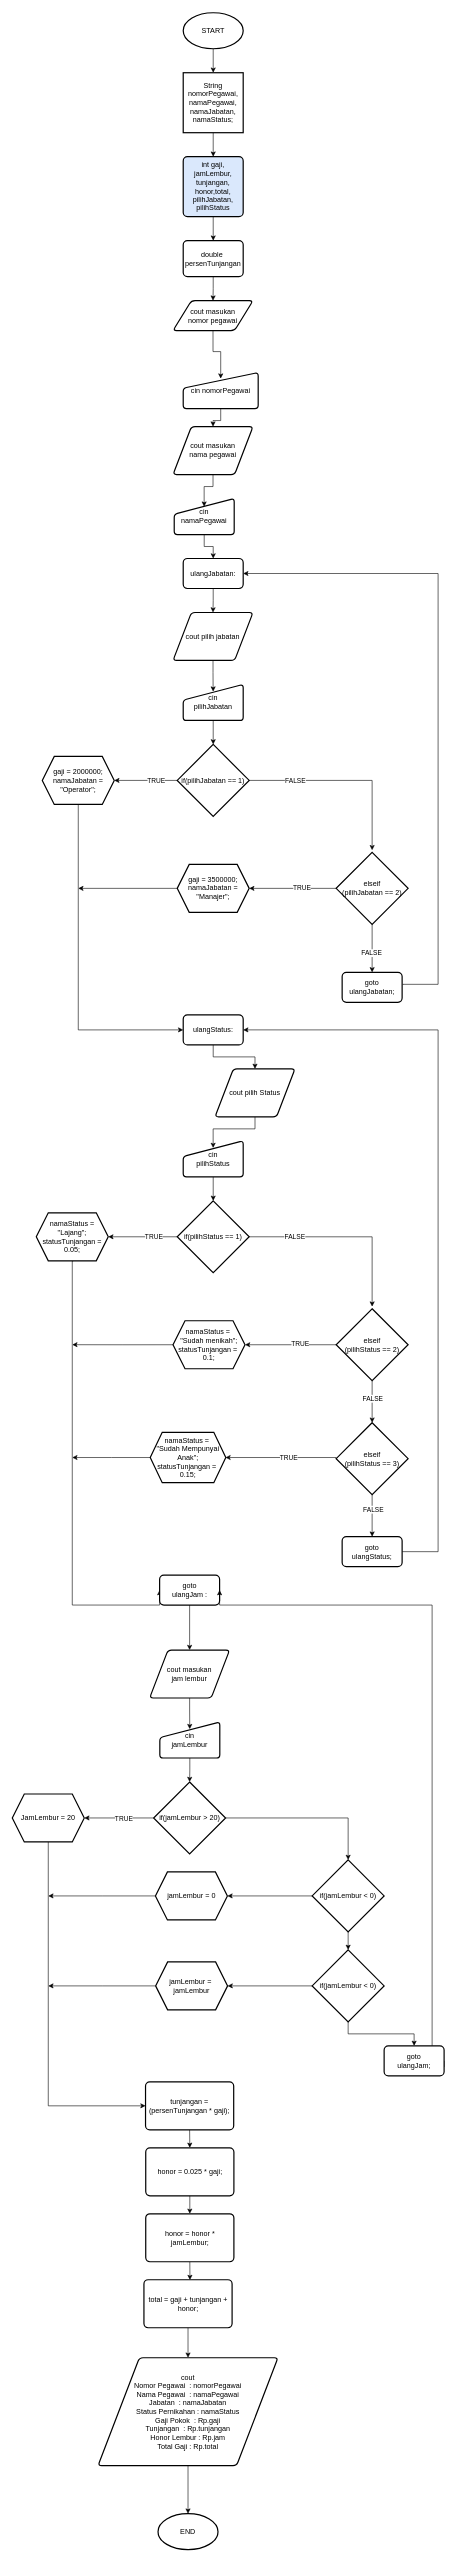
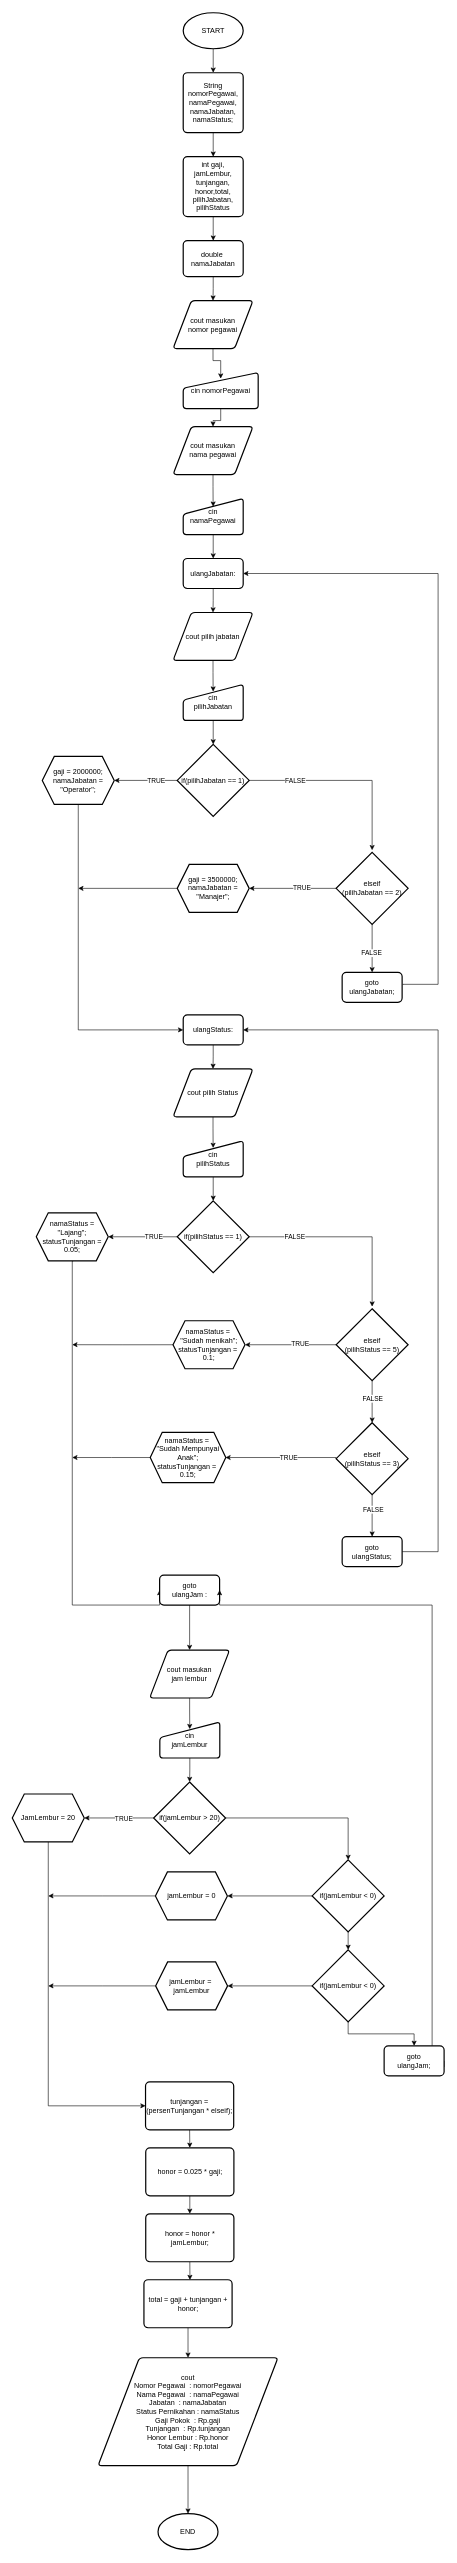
- <mxCell id="5" value="String nomorPegawai, namaPegawai, namaJabatan, namaStatus;" style="whiteSpace=wrap;html=1;absoluteArcSize=1;arcSize=14;strokeWidth=2;rounded=0;" parent="1" vertex="1"><mxGeometry x="305" y="120" width="100" height="100" as="geometry" /></mxCell>
+ <mxCell id="5" value="String nomorPegawai, namaPegawai, namaJabatan, namaStatus;" style="rounded=1;whiteSpace=wrap;html=1;absoluteArcSize=1;arcSize=14;strokeWidth=2;" parent="1" vertex="1"><mxGeometry x="305" y="120" width="100" height="100" as="geometry" /></mxCell>
- <mxCell id="7" value="int&amp;nbsp;gaji,&lt;br&gt;jamLembur, tunjangan, honor,total, pilihJabatan, pilihStatus" style="rounded=1;whiteSpace=wrap;html=1;absoluteArcSize=1;arcSize=14;strokeWidth=2;fillColor=#dae8fc;" parent="1" vertex="1"><mxGeometry x="305" y="260" width="100" height="100" as="geometry" /></mxCell>
+ <mxCell id="7" value="int&amp;nbsp;gaji,&lt;br&gt;jamLembur, tunjangan, honor,total, pilihJabatan, pilihStatus" style="rounded=1;whiteSpace=wrap;html=1;absoluteArcSize=1;arcSize=14;strokeWidth=2;" parent="1" vertex="1"><mxGeometry x="305" y="260" width="100" height="100" as="geometry" /></mxCell>
- <mxCell id="80" value="double&amp;nbsp;&lt;br&gt;persenTunjangan" style="rounded=1;whiteSpace=wrap;html=1;absoluteArcSize=1;arcSize=14;strokeWidth=2;" parent="1" vertex="1"><mxGeometry x="305" y="400" width="100" height="60" as="geometry" /></mxCell>
+ <mxCell id="80" value="double&amp;nbsp;&lt;br&gt;namaJabatan" style="rounded=1;whiteSpace=wrap;html=1;absoluteArcSize=1;arcSize=14;strokeWidth=2;" parent="1" vertex="1"><mxGeometry x="305" y="400" width="100" height="60" as="geometry" /></mxCell>
- <mxCell id="9" value="cout masukan &lt;br&gt;nomor pegawai" style="shape=parallelogram;html=1;strokeWidth=2;perimeter=parallelogramPerimeter;whiteSpace=wrap;rounded=1;arcSize=12;size=0.23;" parent="1" vertex="1"><mxGeometry x="288" y="500" width="133.33" height="50" as="geometry" /></mxCell>
+ <mxCell id="9" value="cout masukan &lt;br&gt;nomor pegawai" style="shape=parallelogram;html=1;strokeWidth=2;perimeter=parallelogramPerimeter;whiteSpace=wrap;rounded=1;arcSize=12;size=0.23;" parent="1" vertex="1"><mxGeometry x="288" y="500" width="133.33" height="80" as="geometry" /></mxCell>
- <mxCell id="15" value="cin &lt;br&gt;namaPegawai" style="html=1;strokeWidth=2;shape=manualInput;whiteSpace=wrap;rounded=1;size=26;arcSize=11;" parent="1" vertex="1"><mxGeometry x="290" y="830" width="100" height="60" as="geometry" /></mxCell>
+ <mxCell id="15" value="cin &lt;br&gt;namaPegawai" style="html=1;strokeWidth=2;shape=manualInput;whiteSpace=wrap;rounded=1;size=26;arcSize=11;" parent="1" vertex="1"><mxGeometry x="305" y="830" width="100" height="60" as="geometry" /></mxCell>
- <mxCell id="36" value="cout pilih Status" style="shape=parallelogram;html=1;strokeWidth=2;perimeter=parallelogramPerimeter;whiteSpace=wrap;rounded=1;arcSize=12;size=0.23;" parent="1" vertex="1"><mxGeometry x="358" y="1780.95" width="133.33" height="80" as="geometry" /></mxCell>
+ <mxCell id="36" value="cout pilih Status" style="shape=parallelogram;html=1;strokeWidth=2;perimeter=parallelogramPerimeter;whiteSpace=wrap;rounded=1;arcSize=12;size=0.23;" parent="1" vertex="1"><mxGeometry x="288" y="1780.95" width="133.33" height="80" as="geometry" /></mxCell>
- <mxCell id="51" value="elseif&lt;br&gt;(pilihStatus == 2)" style="strokeWidth=2;html=1;shape=mxgraph.flowchart.decision;whiteSpace=wrap;" parent="1" vertex="1"><mxGeometry x="560" y="2180.95" width="120" height="120" as="geometry" /></mxCell>
+ <mxCell id="51" value="elseif&lt;br&gt;(pilihStatus == 5)" style="strokeWidth=2;html=1;shape=mxgraph.flowchart.decision;whiteSpace=wrap;" parent="1" vertex="1"><mxGeometry x="560" y="2180.95" width="120" height="120" as="geometry" /></mxCell>
- <mxCell id="82" value="tunjangan =&lt;br&gt;(persenTunjangan * gaji);" style="rounded=1;whiteSpace=wrap;html=1;absoluteArcSize=1;arcSize=14;strokeWidth=2;" parent="1" vertex="1"><mxGeometry x="242.16" y="3470" width="147" height="80" as="geometry" /></mxCell>
+ <mxCell id="82" value="tunjangan =&lt;br&gt;(persenTunjangan * elseif);" style="rounded=1;whiteSpace=wrap;html=1;absoluteArcSize=1;arcSize=14;strokeWidth=2;" parent="1" vertex="1"><mxGeometry x="242.16" y="3470" width="147" height="80" as="geometry" /></mxCell>
- <mxCell id="90" value="&lt;div&gt;&lt;span style=&quot;&quot;&gt;&#09;&lt;/span&gt;cout&lt;/div&gt;&lt;div&gt;Nomor Pegawai&amp;nbsp; : nomorPegawai&lt;/div&gt;&lt;div&gt;Nama Pegawai&amp;nbsp; : namaPegawai&lt;/div&gt;&lt;div&gt;Jabatan&amp;nbsp; : namaJabatan&lt;/div&gt;&lt;div&gt;Status Pernikahan : namaStatus&lt;/div&gt;&lt;div&gt;Gaji Pokok&amp;nbsp; : Rp.gaji&lt;/div&gt;&lt;div&gt;Tunjangan&amp;nbsp; : Rp.tunjangan&lt;/div&gt;&lt;div&gt;Honor Lembur : Rp.jam&lt;br&gt;&lt;/div&gt;&lt;div&gt;Total Gaji : Rp.total&lt;br&gt;&lt;/div&gt;" style="shape=parallelogram;html=1;strokeWidth=2;perimeter=parallelogramPerimeter;whiteSpace=wrap;rounded=1;arcSize=12;size=0.23;" parent="1" vertex="1"><mxGeometry x="163" y="3930" width="300" height="180" as="geometry" /></mxCell>
+ <mxCell id="90" value="&lt;div&gt;&lt;span style=&quot;&quot;&gt;&#09;&lt;/span&gt;cout&lt;/div&gt;&lt;div&gt;Nomor Pegawai&amp;nbsp; : nomorPegawai&lt;/div&gt;&lt;div&gt;Nama Pegawai&amp;nbsp; : namaPegawai&lt;/div&gt;&lt;div&gt;Jabatan&amp;nbsp; : namaJabatan&lt;/div&gt;&lt;div&gt;Status Pernikahan : namaStatus&lt;/div&gt;&lt;div&gt;Gaji Pokok&amp;nbsp; : Rp.gaji&lt;/div&gt;&lt;div&gt;Tunjangan&amp;nbsp; : Rp.tunjangan&lt;/div&gt;&lt;div&gt;Honor Lembur : Rp.honor&lt;br&gt;&lt;/div&gt;&lt;div&gt;Total Gaji : Rp.total&lt;br&gt;&lt;/div&gt;" style="shape=parallelogram;html=1;strokeWidth=2;perimeter=parallelogramPerimeter;whiteSpace=wrap;rounded=1;arcSize=12;size=0.23;" parent="1" vertex="1"><mxGeometry x="163" y="3930" width="300" height="180" as="geometry" /></mxCell>
